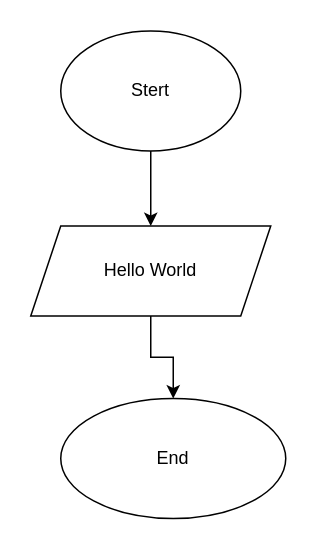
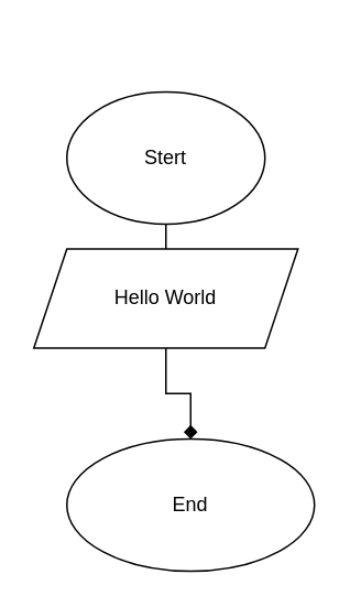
- <mxCell id="3" value="Stert" style="ellipse;whiteSpace=wrap;html=1;" parent="1" vertex="1"><mxGeometry x="40" y="20" width="120" height="80" as="geometry" /></mxCell>
+ <mxCell id="3" value="Stert" style="ellipse;whiteSpace=wrap;html=1;" parent="1" vertex="1"><mxGeometry x="40" y="55" width="120" height="80" as="geometry" /></mxCell>
- <mxCell id="5" value="" style="edgeStyle=orthogonalEdgeStyle;rounded=0;orthogonalLoop=1;jettySize=auto;html=1;" edge="1" parent="1" source="6" target="4"><mxGeometry relative="1" as="geometry" /></mxCell>
+ <mxCell id="5" value="" style="edgeStyle=orthogonalEdgeStyle;rounded=0;orthogonalLoop=1;jettySize=auto;html=1;endArrow=diamond;" edge="1" parent="1" source="6" target="4"><mxGeometry relative="1" as="geometry" /></mxCell>
